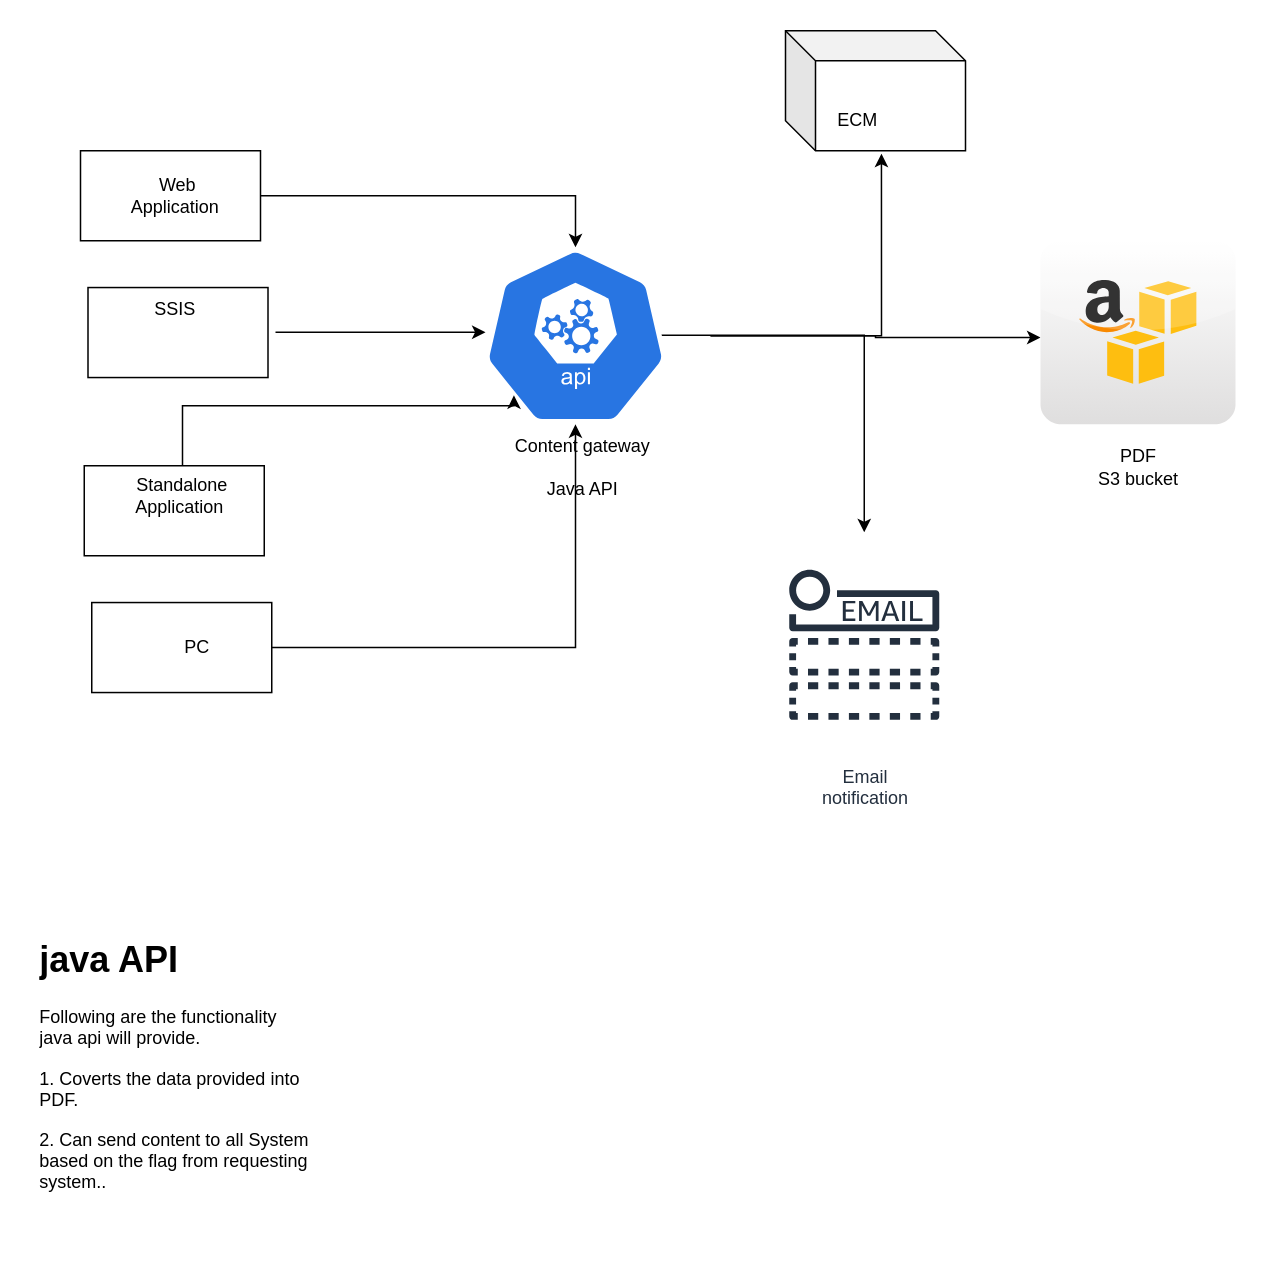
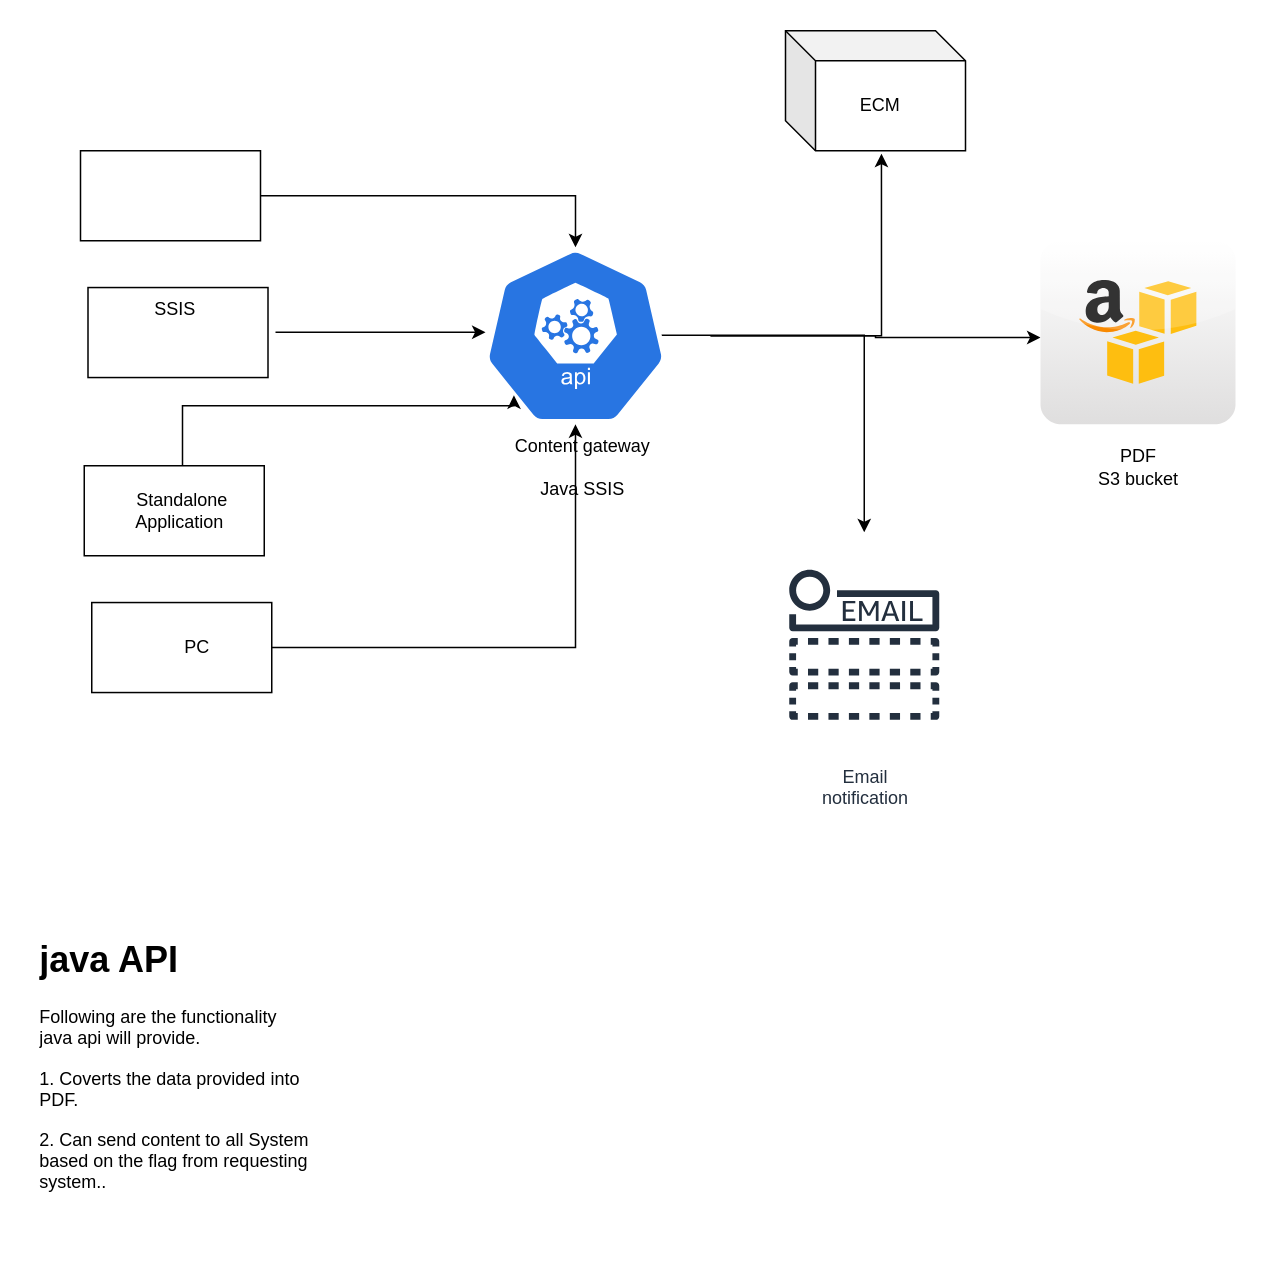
- <mxCell id="22" value="ECM&amp;nbsp;" style="text;html=1;strokeColor=none;fillColor=none;align=center;verticalAlign=middle;whiteSpace=wrap;rounded=0;" parent="1" vertex="1"><mxGeometry x="553" y="70" width="40" height="20" as="geometry" /></mxCell>
+ <mxCell id="22" value="ECM&amp;nbsp;" style="text;html=1;strokeColor=none;fillColor=none;align=center;verticalAlign=middle;whiteSpace=wrap;rounded=0;" parent="1" vertex="1"><mxGeometry x="568" y="60" width="40" height="20" as="geometry" /></mxCell>
- <mxCell id="11" value="Web Application&amp;nbsp;" style="text;html=1;strokeColor=none;fillColor=none;align=center;verticalAlign=middle;whiteSpace=wrap;rounded=0;" parent="1" vertex="1"><mxGeometry x="73" y="120" width="90" height="20" as="geometry" /></mxCell>
- <mxCell id="23" value="Content gateway&lt;br&gt;&lt;br&gt;Java API" style="text;html=1;strokeColor=none;fillColor=none;align=center;verticalAlign=middle;whiteSpace=wrap;rounded=0;" parent="1" vertex="1"><mxGeometry x="333" y="282.4" width="110" height="57.6" as="geometry" /></mxCell>
+ <mxCell id="23" value="Content gateway&lt;br&gt;&lt;br&gt;Java SSIS" style="text;html=1;strokeColor=none;fillColor=none;align=center;verticalAlign=middle;whiteSpace=wrap;rounded=0;" parent="1" vertex="1"><mxGeometry x="333" y="282.4" width="110" height="57.6" as="geometry" /></mxCell>
- <mxCell id="17" value="Standalone Application&amp;nbsp;" style="text;html=1;strokeColor=none;fillColor=none;align=center;verticalAlign=middle;whiteSpace=wrap;rounded=0;" parent="1" vertex="1"><mxGeometry x="75.5" y="320" width="90" height="20" as="geometry" /></mxCell>
+ <mxCell id="17" value="Standalone Application&amp;nbsp;" style="text;html=1;strokeColor=none;fillColor=none;align=center;verticalAlign=middle;whiteSpace=wrap;rounded=0;" parent="1" vertex="1"><mxGeometry x="75.5" y="330" width="90" height="20" as="geometry" /></mxCell>
